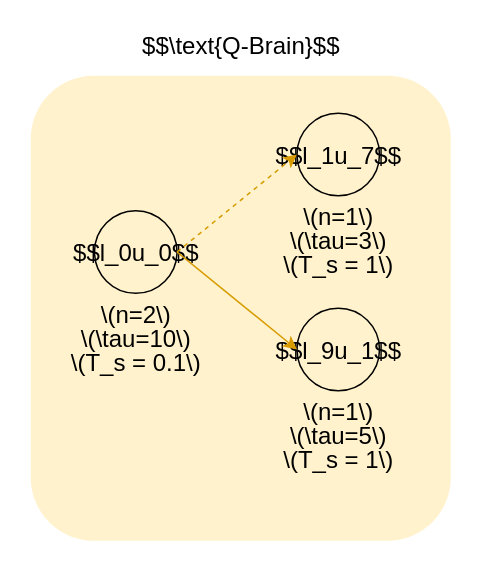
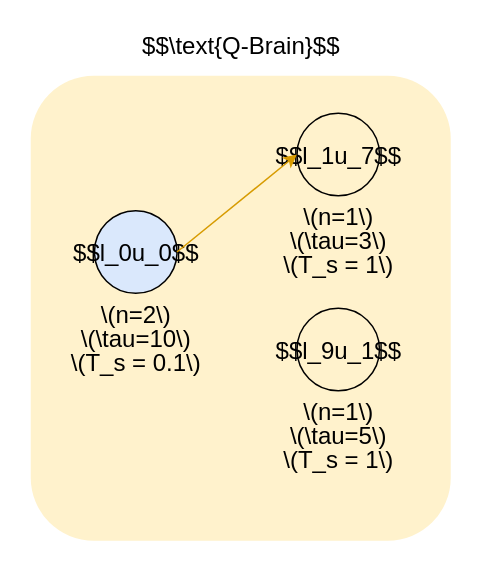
- <mxCell id="10" value="" style="endArrow=classic;html=1;exitX=1;exitY=0.5;exitDx=0;exitDy=0;fillColor=#ffe6cc;strokeColor=#d79b00;entryX=0;entryY=0.5;entryDx=0;entryDy=0;dashed=1;" parent="2" edge="1" target="7" source="4"><mxGeometry width="50" height="50" relative="1" as="geometry"><mxPoint x="-90" y="99.84" as="sourcePoint" /><mxPoint x="140" y="100" as="targetPoint" /></mxGeometry></mxCell>
+ <mxCell id="10" value="" style="endArrow=classic;html=1;exitX=1;exitY=0.5;exitDx=0;exitDy=0;fillColor=#ffe6cc;strokeColor=#d79b00;entryX=0;entryY=0.5;entryDx=0;entryDy=0;" parent="2" edge="1" target="7" source="4"><mxGeometry width="50" height="50" relative="1" as="geometry"><mxPoint x="-90" y="99.84" as="sourcePoint" /><mxPoint x="140" y="100" as="targetPoint" /></mxGeometry></mxCell>
- <mxCell id="4" value="$$l_0u_0$$" style="ellipse;whiteSpace=wrap;html=1;aspect=fixed;fillColor=#fff2cc;fontSize=16;" parent="2" vertex="1"><mxGeometry x="62.5" y="140" width="55" height="55" as="geometry" /></mxCell>
+ <mxCell id="4" value="$$l_0u_0$$" style="ellipse;whiteSpace=wrap;html=1;aspect=fixed;fillColor=#dae8fc;fontSize=16;" parent="2" vertex="1"><mxGeometry x="62.5" y="140" width="55" height="55" as="geometry" /></mxCell>
- <mxCell id="9" value="" style="endArrow=classic;html=1;exitX=1;exitY=0.5;exitDx=0;exitDy=0;fillColor=#ffe6cc;strokeColor=#d79b00;entryX=0;entryY=0.5;entryDx=0;entryDy=0;" parent="2" edge="1" target="8" source="4"><mxGeometry width="50" height="50" relative="1" as="geometry"><mxPoint x="-90" y="99.84" as="sourcePoint" /><mxPoint x="140" y="169.84" as="targetPoint" /></mxGeometry></mxCell>
